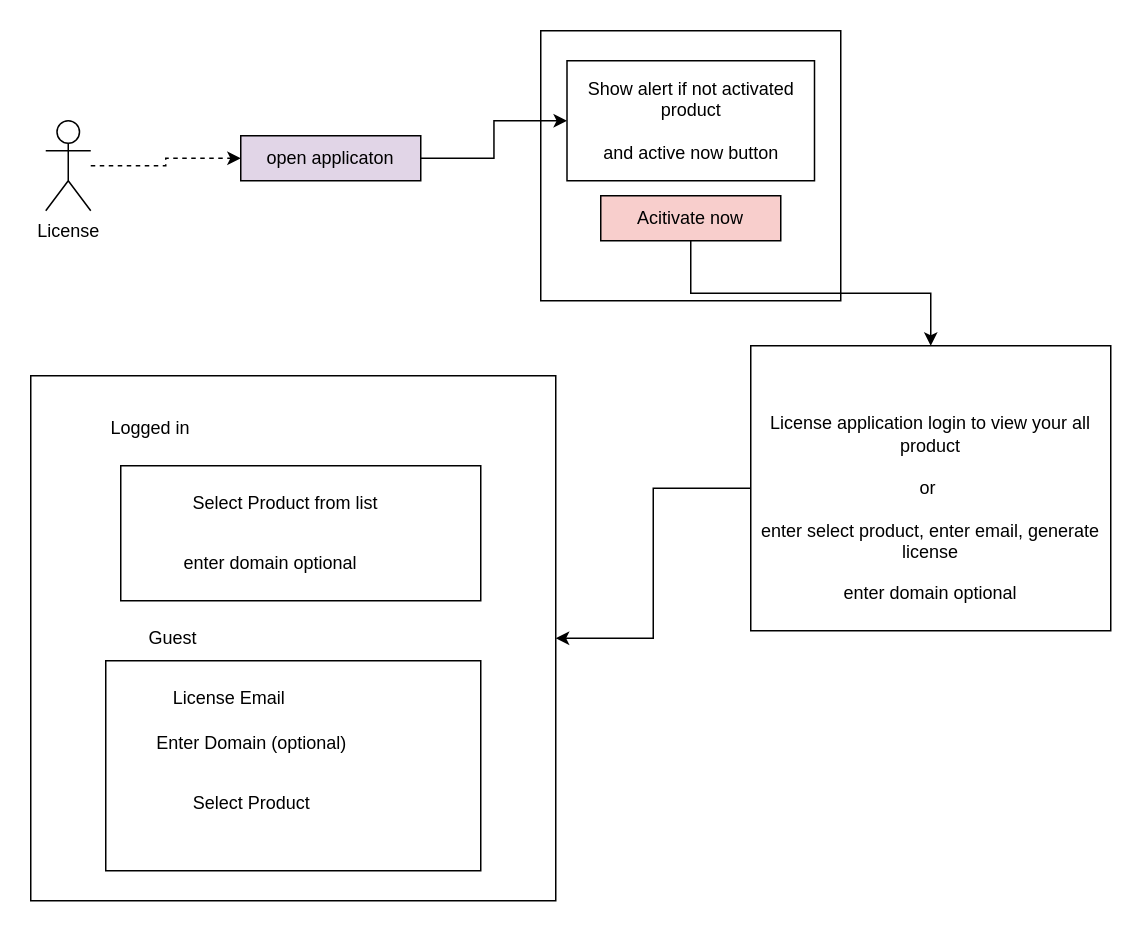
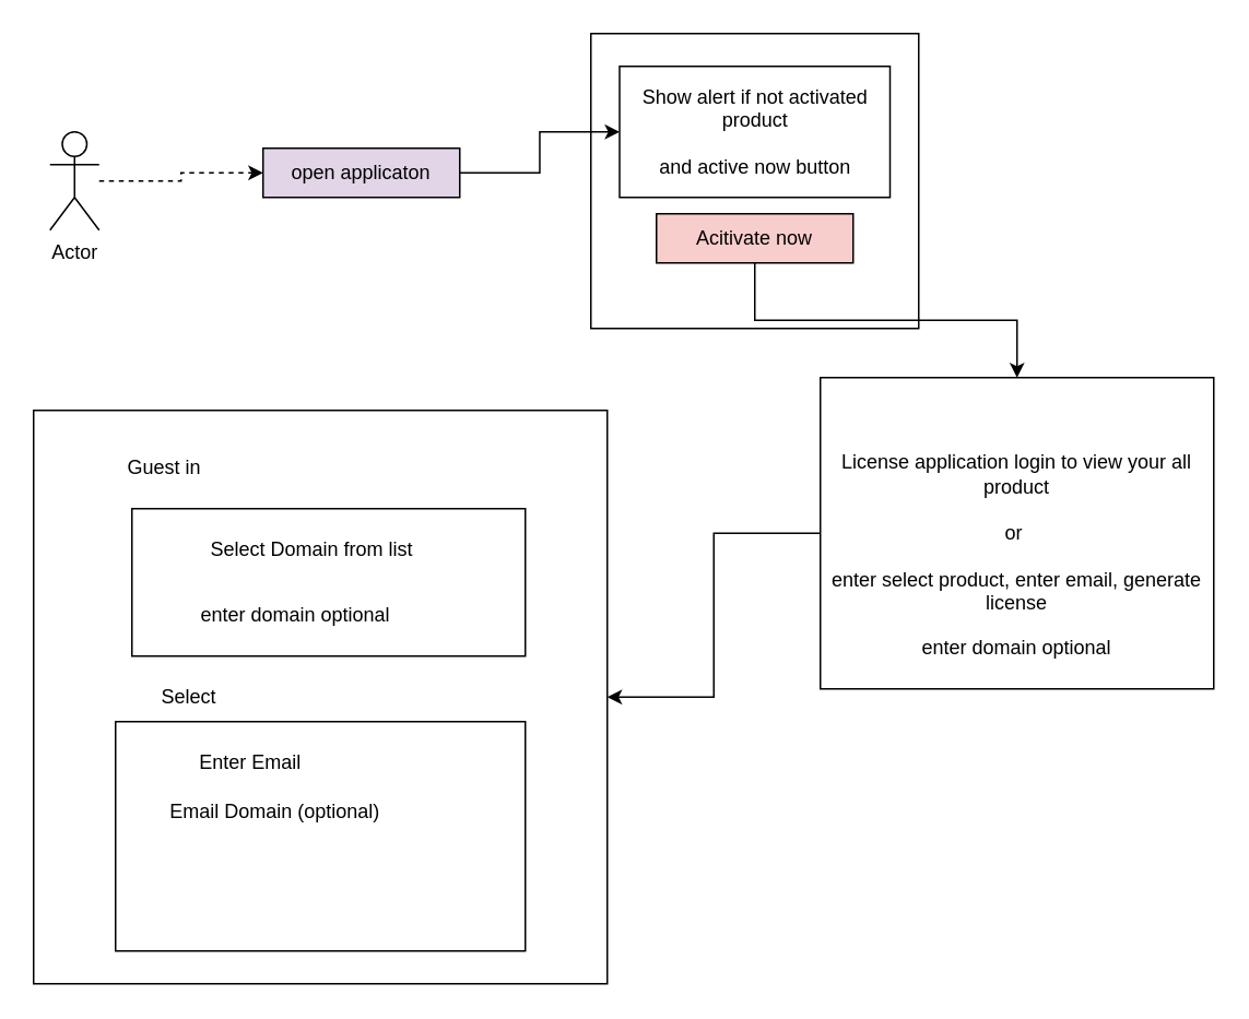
- <mxCell id="3" value="License" style="shape=umlActor;verticalLabelPosition=bottom;verticalAlign=top;html=1;outlineConnect=0;" vertex="1" parent="1"><mxGeometry x="30" y="80" width="30" height="60" as="geometry" /></mxCell>
+ <mxCell id="3" value="Actor" style="shape=umlActor;verticalLabelPosition=bottom;verticalAlign=top;html=1;outlineConnect=0;" vertex="1" parent="1"><mxGeometry x="30" y="80" width="30" height="60" as="geometry" /></mxCell>
- <mxCell id="14" value="Logged in" style="text;html=1;align=center;verticalAlign=middle;whiteSpace=wrap;rounded=0;" vertex="1" parent="1"><mxGeometry x="70" y="270" width="60" height="30" as="geometry" /></mxCell>
+ <mxCell id="14" value="Guest in" style="text;html=1;align=center;verticalAlign=middle;whiteSpace=wrap;rounded=0;" vertex="1" parent="1"><mxGeometry x="70" y="270" width="60" height="30" as="geometry" /></mxCell>
- <mxCell id="15" value="Select Product from list" style="text;html=1;align=center;verticalAlign=middle;whiteSpace=wrap;rounded=0;" vertex="1" parent="1"><mxGeometry x="100" y="320" width="180" height="30" as="geometry" /></mxCell>
+ <mxCell id="15" value="Select Domain from list" style="text;html=1;align=center;verticalAlign=middle;whiteSpace=wrap;rounded=0;" vertex="1" parent="1"><mxGeometry x="100" y="320" width="180" height="30" as="geometry" /></mxCell>
- <mxCell id="18" value="Guest" style="text;html=1;align=center;verticalAlign=middle;whiteSpace=wrap;rounded=0;" vertex="1" parent="1"><mxGeometry x="70" y="410" width="90" height="30" as="geometry" /></mxCell>
+ <mxCell id="18" value="Select" style="text;html=1;align=center;verticalAlign=middle;whiteSpace=wrap;rounded=0;" vertex="1" parent="1"><mxGeometry x="70" y="410" width="90" height="30" as="geometry" /></mxCell>
- <mxCell id="20" value="License Email" style="text;html=1;align=center;verticalAlign=middle;whiteSpace=wrap;rounded=0;" vertex="1" parent="1"><mxGeometry x="85" y="450" width="135" height="30" as="geometry" /></mxCell>
+ <mxCell id="20" value="Enter Email" style="text;html=1;align=center;verticalAlign=middle;whiteSpace=wrap;rounded=0;" vertex="1" parent="1"><mxGeometry x="85" y="450" width="135" height="30" as="geometry" /></mxCell>
- <mxCell id="21" value="Enter Domain (optional)" style="text;html=1;align=center;verticalAlign=middle;whiteSpace=wrap;rounded=0;" vertex="1" parent="1"><mxGeometry x="100" y="480" width="135" height="30" as="geometry" /></mxCell>
+ <mxCell id="21" value="Email Domain (optional)" style="text;html=1;align=center;verticalAlign=middle;whiteSpace=wrap;rounded=0;" vertex="1" parent="1"><mxGeometry x="100" y="480" width="135" height="30" as="geometry" /></mxCell>
- <mxCell id="22" value="Select Product" style="text;html=1;align=center;verticalAlign=middle;whiteSpace=wrap;rounded=0;" vertex="1" parent="1"><mxGeometry x="100" y="520" width="135" height="30" as="geometry" /></mxCell>
